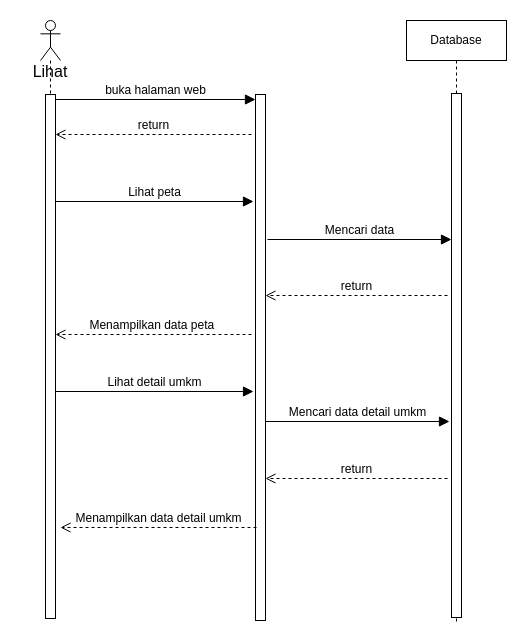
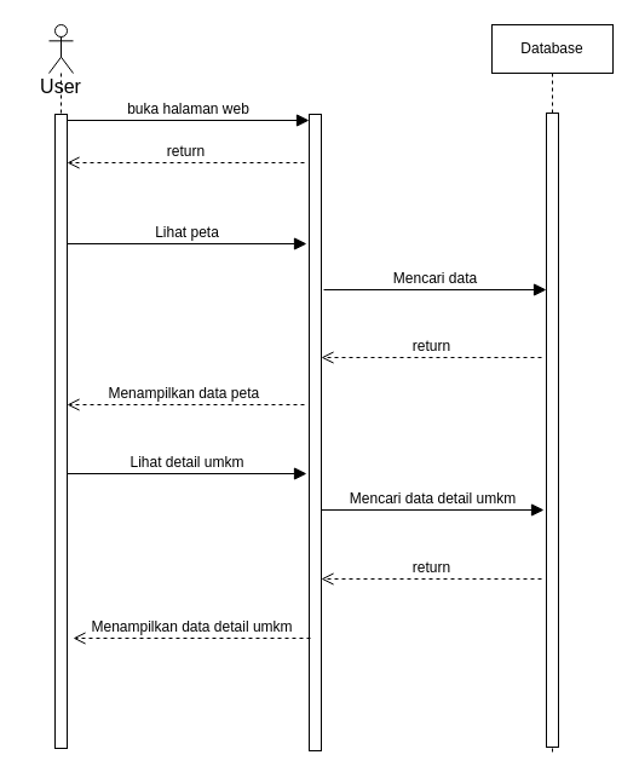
- <mxCell id="17" value="Lihat" style="text;html=1;align=center;verticalAlign=middle;whiteSpace=wrap;rounded=0;fontSize=16;" vertex="1" parent="1"><mxGeometry x="20" y="56" width="60" height="30" as="geometry" /></mxCell>
+ <mxCell id="17" value="User" style="text;html=1;align=center;verticalAlign=middle;whiteSpace=wrap;rounded=0;fontSize=16;" vertex="1" parent="1"><mxGeometry x="20" y="56" width="60" height="30" as="geometry" /></mxCell>
